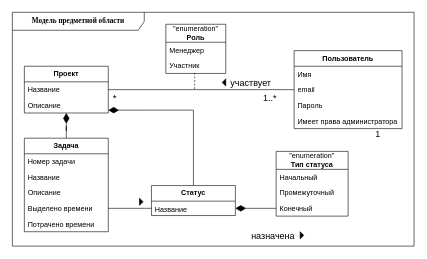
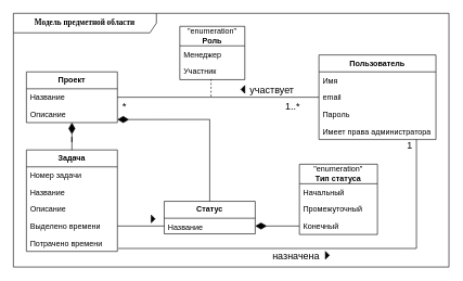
+ <mxCell id="29" style="edgeStyle=orthogonalEdgeStyle;rounded=0;orthogonalLoop=1;jettySize=auto;html=1;exitX=1.01;exitY=0.826;exitDx=0;exitDy=0;exitPerimeter=0;endArrow=none;endFill=0;" parent="1" source="12" target="18" edge="1"><mxGeometry relative="1" as="geometry"><Array as="points"><mxPoint x="640" y="382" /></Array></mxGeometry></mxCell>
